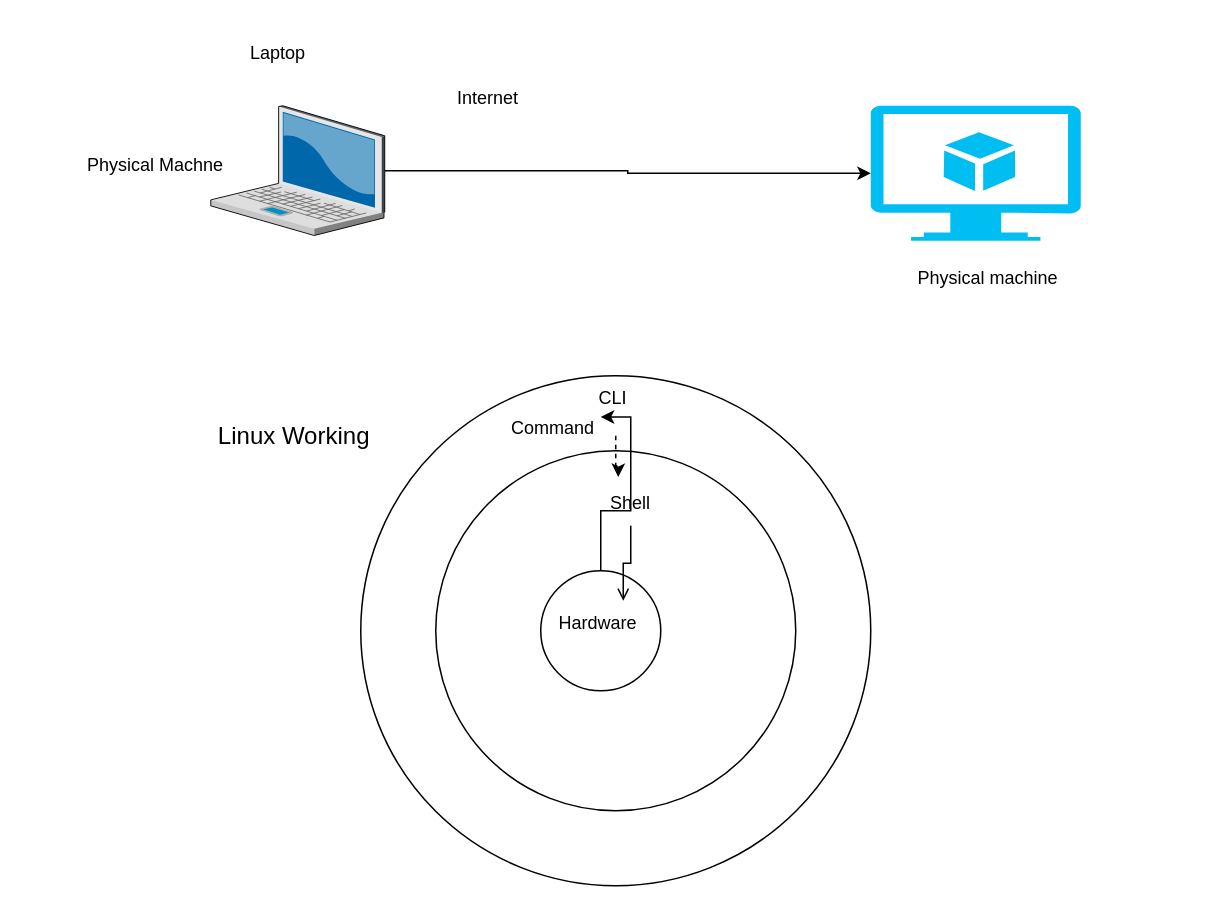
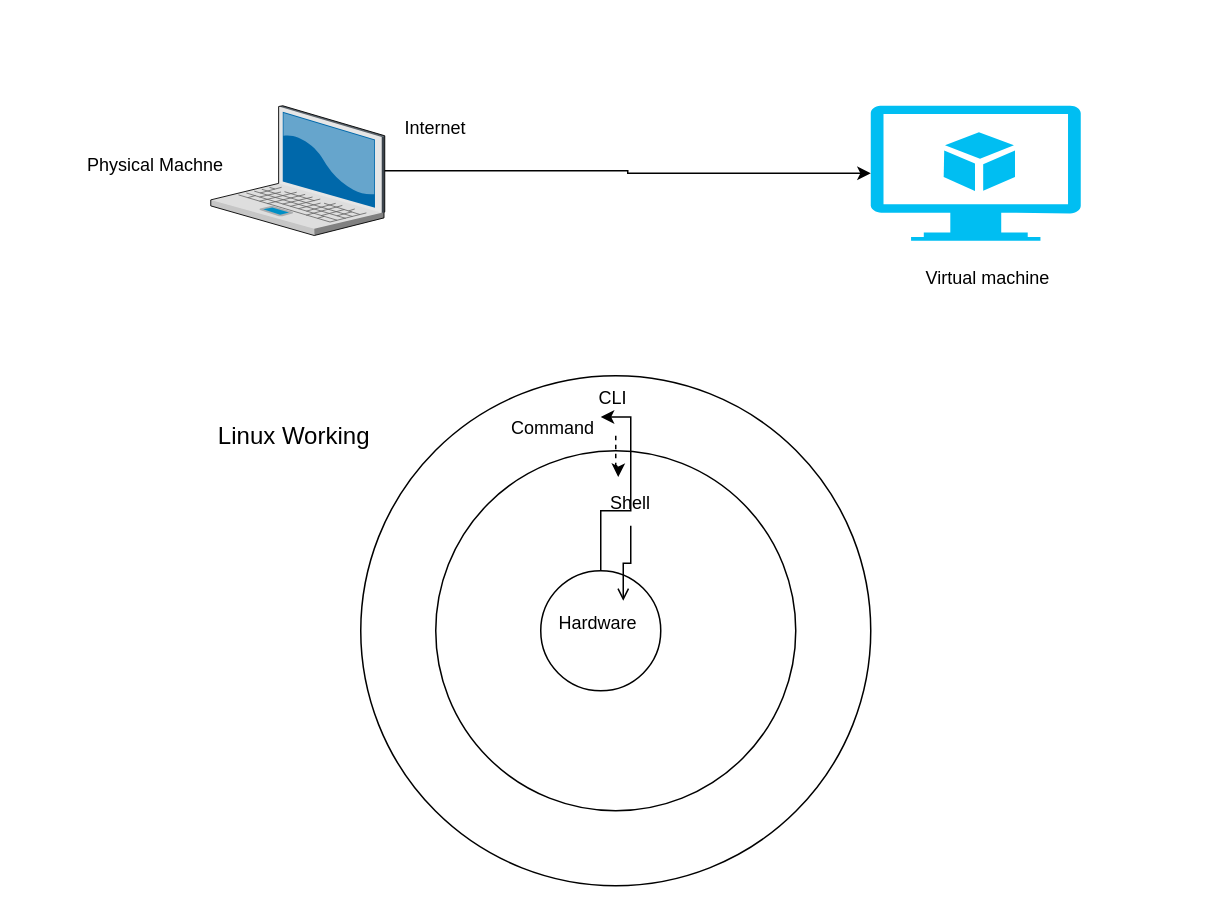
- <mxCell id="7" value="Laptop" style="text;html=1;align=center;verticalAlign=middle;whiteSpace=wrap;rounded=0;" vertex="1" parent="1"><mxGeometry x="140" y="20" width="90" height="30" as="geometry" /></mxCell>
- <mxCell id="21" value="Internet" style="text;html=1;align=center;verticalAlign=middle;whiteSpace=wrap;rounded=0;" vertex="1" parent="1"><mxGeometry x="295" y="50" width="60" height="30" as="geometry" /></mxCell>
+ <mxCell id="21" value="Internet" style="text;html=1;align=center;verticalAlign=middle;whiteSpace=wrap;rounded=0;" vertex="1" parent="1"><mxGeometry x="260" y="70" width="60" height="30" as="geometry" /></mxCell>
- <mxCell id="5" value="Physical machine&amp;nbsp;" style="text;html=1;align=center;verticalAlign=middle;whiteSpace=wrap;rounded=0;" vertex="1" parent="1"><mxGeometry x="530" y="140" width="260" height="90" as="geometry" /></mxCell>
+ <mxCell id="5" value="Virtual machine&amp;nbsp;" style="text;html=1;align=center;verticalAlign=middle;whiteSpace=wrap;rounded=0;" vertex="1" parent="1"><mxGeometry x="530" y="140" width="260" height="90" as="geometry" /></mxCell>
